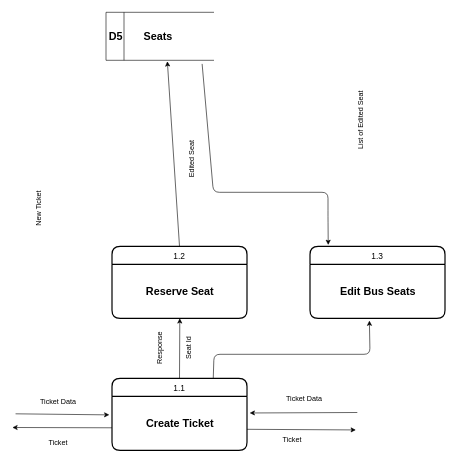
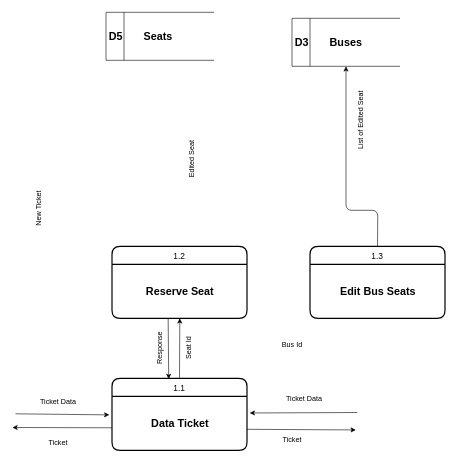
+ <mxCell id="6" value="&lt;font style=&quot;&quot;&gt;&lt;b style=&quot;&quot;&gt;&lt;font style=&quot;font-size: 18px;&quot;&gt;D3&amp;nbsp; &amp;nbsp; &amp;nbsp; &amp;nbsp;Buses&lt;/font&gt;&lt;/b&gt;&lt;/font&gt;" style="html=1;dashed=0;whitespace=wrap;shape=mxgraph.dfd.dataStoreID;align=left;spacingLeft=3;points=[[0,0],[0.5,0],[1,0],[0,0.5],[1,0.5],[0,1],[0.5,1],[1,1]];" parent="1" vertex="1"><mxGeometry x="486" y="30" width="180" height="80" as="geometry" /></mxCell>
- <mxCell id="24" value="" style="endArrow=classic;html=1;fontSize=18;exitX=0.89;exitY=1.075;exitDx=0;exitDy=0;entryX=0.135;entryY=-0.019;entryDx=0;entryDy=0;entryPerimeter=0;exitPerimeter=0;" parent="1" source="7" target="19" edge="1"><mxGeometry width="50" height="50" relative="1" as="geometry"><mxPoint x="308.5" y="640" as="sourcePoint" /><mxPoint x="306" y="540" as="targetPoint" /><Array as="points"><mxPoint x="355" y="320" /><mxPoint x="546" y="320" /><mxPoint x="546" y="360" /></Array></mxGeometry></mxCell>
- <mxCell id="9" value="" style="endArrow=classic;html=1;fontSize=18;entryX=0.568;entryY=1.022;entryDx=0;entryDy=0;entryPerimeter=0;exitX=0.5;exitY=0;exitDx=0;exitDy=0;" parent="1" source="21" target="7" edge="1"><mxGeometry width="50" height="50" relative="1" as="geometry"><mxPoint x="298" y="380" as="sourcePoint" /><mxPoint x="53.38" y="140" as="targetPoint" /><Array as="points" /></mxGeometry></mxCell>
+ <mxCell id="10" value="" style="endArrow=classic;html=1;fontSize=18;entryX=0.5;entryY=1;entryDx=0;entryDy=0;exitX=0.5;exitY=0;exitDx=0;exitDy=0;" parent="1" source="19" target="6" edge="1"><mxGeometry width="50" height="50" relative="1" as="geometry"><mxPoint x="346" y="380" as="sourcePoint" /><mxPoint x="536.28" y="31.6" as="targetPoint" /><Array as="points"><mxPoint x="629" y="350" /><mxPoint x="576" y="350" /></Array></mxGeometry></mxCell>
+ <mxCell id="27" value="&lt;font style=&quot;font-size: 12px;&quot;&gt;Bus Id&lt;/font&gt;" style="text;html=1;align=center;verticalAlign=middle;resizable=0;points=[];autosize=1;strokeColor=none;fillColor=none;fontSize=24;" parent="1" vertex="1"><mxGeometry x="456" y="550" width="60" height="40" as="geometry" /></mxCell>
+ <mxCell id="28" value="" style="endArrow=classic;html=1;fontSize=18;entryX=0.42;entryY=0.01;entryDx=0;entryDy=0;entryPerimeter=0;exitX=0.416;exitY=1.004;exitDx=0;exitDy=0;exitPerimeter=0;" edge="1" parent="1" source="22" target="2"><mxGeometry width="50" height="50" relative="1" as="geometry"><mxPoint x="604.875" y="697" as="sourcePoint" /><mxPoint x="425.5" y="697.81" as="targetPoint" /><Array as="points" /></mxGeometry></mxCell>
- <mxCell id="26" value="" style="endArrow=classic;html=1;fontSize=18;exitX=0.75;exitY=0;exitDx=0;exitDy=0;entryX=0.44;entryY=1.043;entryDx=0;entryDy=0;entryPerimeter=0;" parent="1" source="2" target="20" edge="1"><mxGeometry width="50" height="50" relative="1" as="geometry"><mxPoint x="421.005" y="725" as="sourcePoint" /><mxPoint x="602.4" y="726.07" as="targetPoint" /><Array as="points"><mxPoint x="356" y="590" /><mxPoint x="616" y="590" /></Array></mxGeometry></mxCell>
- <mxCell id="3" value="&lt;b&gt;&lt;font style=&quot;font-size: 18px;&quot;&gt;Create Ticket&lt;/font&gt;&lt;/b&gt;" style="text;html=1;align=center;verticalAlign=middle;resizable=0;points=[];autosize=1;strokeColor=none;fillColor=none;" parent="2" vertex="1"><mxGeometry y="30" width="225" height="90" as="geometry" /></mxCell>
+ <mxCell id="3" value="&lt;b&gt;&lt;font style=&quot;font-size: 18px;&quot;&gt;Data Ticket&lt;/font&gt;&lt;/b&gt;" style="text;html=1;align=center;verticalAlign=middle;resizable=0;points=[];autosize=1;strokeColor=none;fillColor=none;" parent="2" vertex="1"><mxGeometry y="30" width="225" height="90" as="geometry" /></mxCell>
